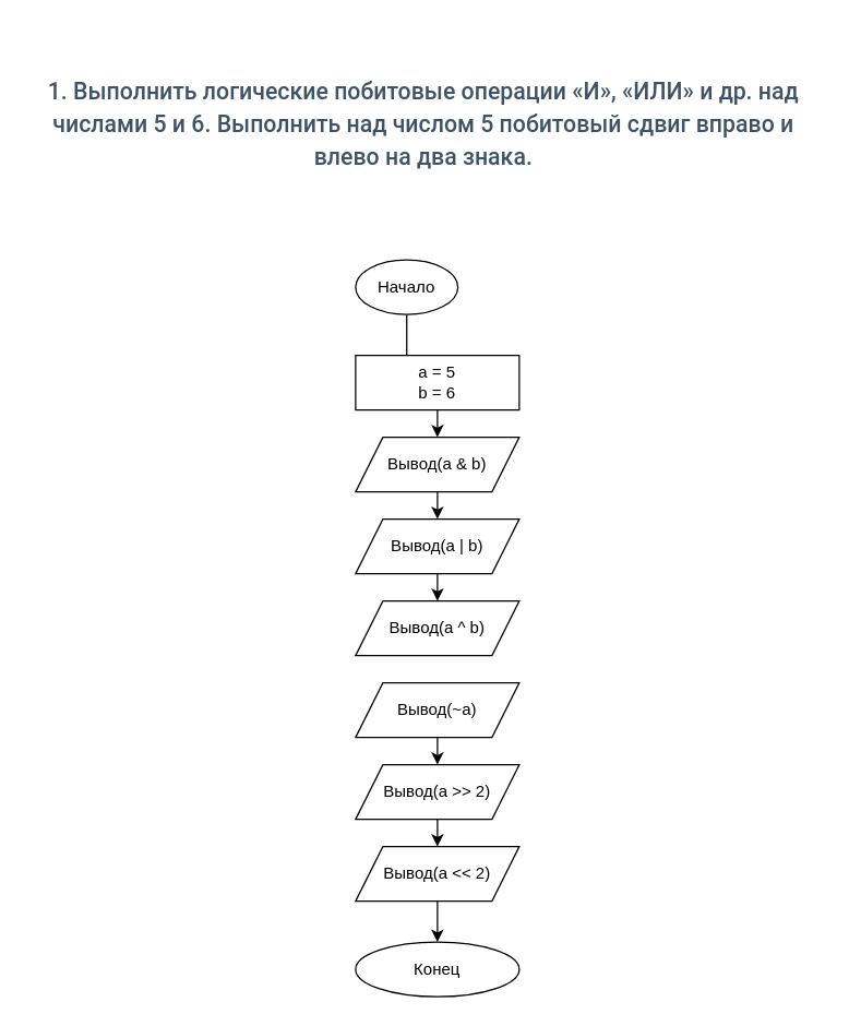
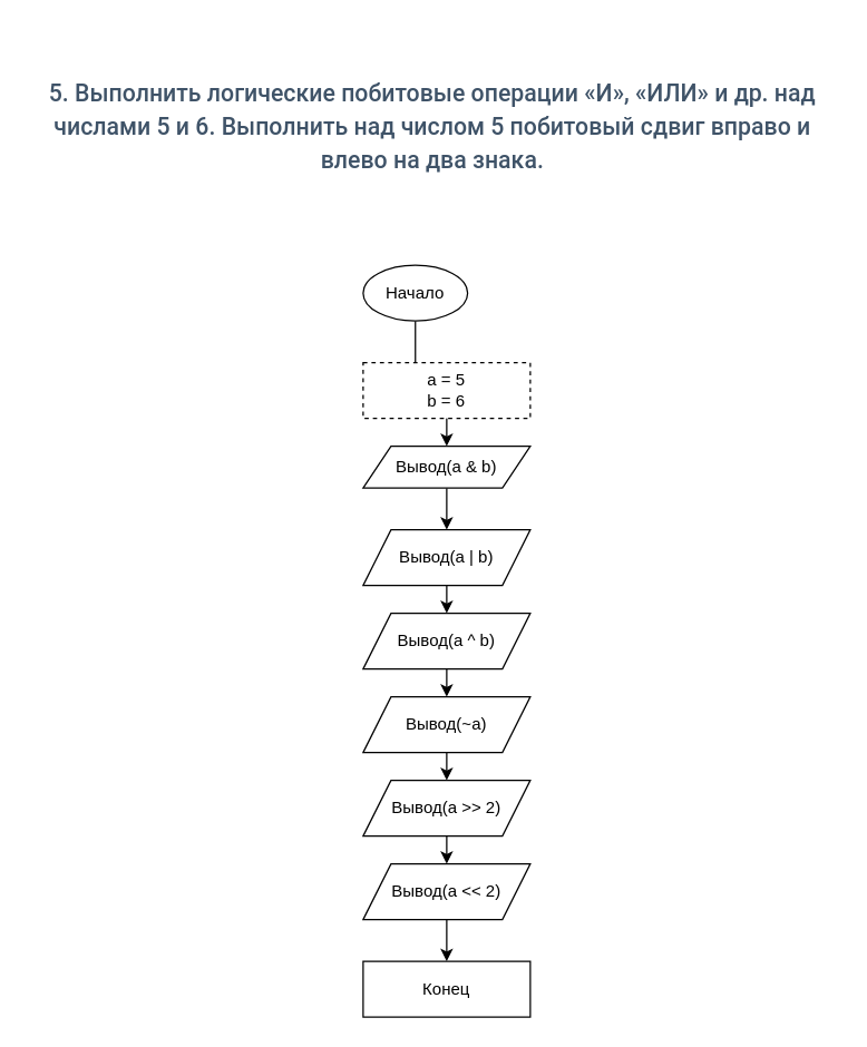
- <mxCell id="18" value="&lt;h3 style=&quot;box-sizing: border-box ; font-family: &amp;#34;roboto&amp;#34; , &amp;#34;san francisco&amp;#34; , &amp;#34;helvetica neue&amp;#34; , &amp;#34;helvetica&amp;#34; , &amp;#34;arial&amp;#34; ; font-weight: 500 ; line-height: 24px ; color: rgb(63 , 83 , 104) ; margin-top: 20px ; margin-bottom: 10px ; font-size: 17px ; background-color: rgb(255 , 255 , 255)&quot;&gt;1. Выполнить логические побитовые операции «И», «ИЛИ» и др. над числами 5 и 6. Выполнить над числом 5 побитовый сдвиг вправо и влево на два знака.&lt;/h3&gt;" style="text;html=1;strokeColor=none;fillColor=none;align=center;verticalAlign=middle;whiteSpace=wrap;rounded=0;" parent="1" vertex="1"><mxGeometry x="20" y="20" width="580" height="130" as="geometry" /></mxCell>
+ <mxCell id="18" value="&lt;h3 style=&quot;box-sizing: border-box ; font-family: &amp;#34;roboto&amp;#34; , &amp;#34;san francisco&amp;#34; , &amp;#34;helvetica neue&amp;#34; , &amp;#34;helvetica&amp;#34; , &amp;#34;arial&amp;#34; ; font-weight: 500 ; line-height: 24px ; color: rgb(63 , 83 , 104) ; margin-top: 20px ; margin-bottom: 10px ; font-size: 17px ; background-color: rgb(255 , 255 , 255)&quot;&gt;5. Выполнить логические побитовые операции «И», «ИЛИ» и др. над числами 5 и 6. Выполнить над числом 5 побитовый сдвиг вправо и влево на два знака.&lt;/h3&gt;" style="text;html=1;strokeColor=none;fillColor=none;align=center;verticalAlign=middle;whiteSpace=wrap;rounded=0;" parent="1" vertex="1"><mxGeometry x="20" y="20" width="580" height="130" as="geometry" /></mxCell>
- <mxCell id="4" value="a = 5&lt;br&gt;b = 6" style="rounded=0;whiteSpace=wrap;html=1;" parent="1" vertex="1"><mxGeometry x="260" y="260" width="120" height="40" as="geometry" /></mxCell>
+ <mxCell id="4" value="a = 5&lt;br&gt;b = 6" style="rounded=0;whiteSpace=wrap;html=1;dashed=1;" parent="1" vertex="1"><mxGeometry x="260" y="260" width="120" height="40" as="geometry" /></mxCell>
- <mxCell id="6" value="Вывод(a &amp;amp; b)" style="shape=parallelogram;perimeter=parallelogramPerimeter;whiteSpace=wrap;html=1;fixedSize=1;" parent="1" vertex="1"><mxGeometry x="260" y="320" width="120" height="40" as="geometry" /></mxCell>
+ <mxCell id="6" value="Вывод(a &amp;amp; b)" style="shape=parallelogram;perimeter=parallelogramPerimeter;whiteSpace=wrap;html=1;fixedSize=1;" parent="1" vertex="1"><mxGeometry x="260" y="320" width="120" height="30" as="geometry" /></mxCell>
+ <mxCell id="9" style="edgeStyle=orthogonalEdgeStyle;rounded=0;orthogonalLoop=1;jettySize=auto;html=1;exitX=0.5;exitY=1;exitDx=0;exitDy=0;entryX=0.5;entryY=0;entryDx=0;entryDy=0;" parent="1" source="10" target="12" edge="1"><mxGeometry relative="1" as="geometry" /></mxCell>
- <mxCell id="17" value="Конец" style="ellipse;whiteSpace=wrap;html=1;" parent="1" vertex="1"><mxGeometry x="260" y="690" width="120" height="40" as="geometry" /></mxCell>
+ <mxCell id="17" value="Конец" style="whiteSpace=wrap;html=1;rounded=0;" parent="1" vertex="1"><mxGeometry x="260" y="690" width="120" height="40" as="geometry" /></mxCell>
